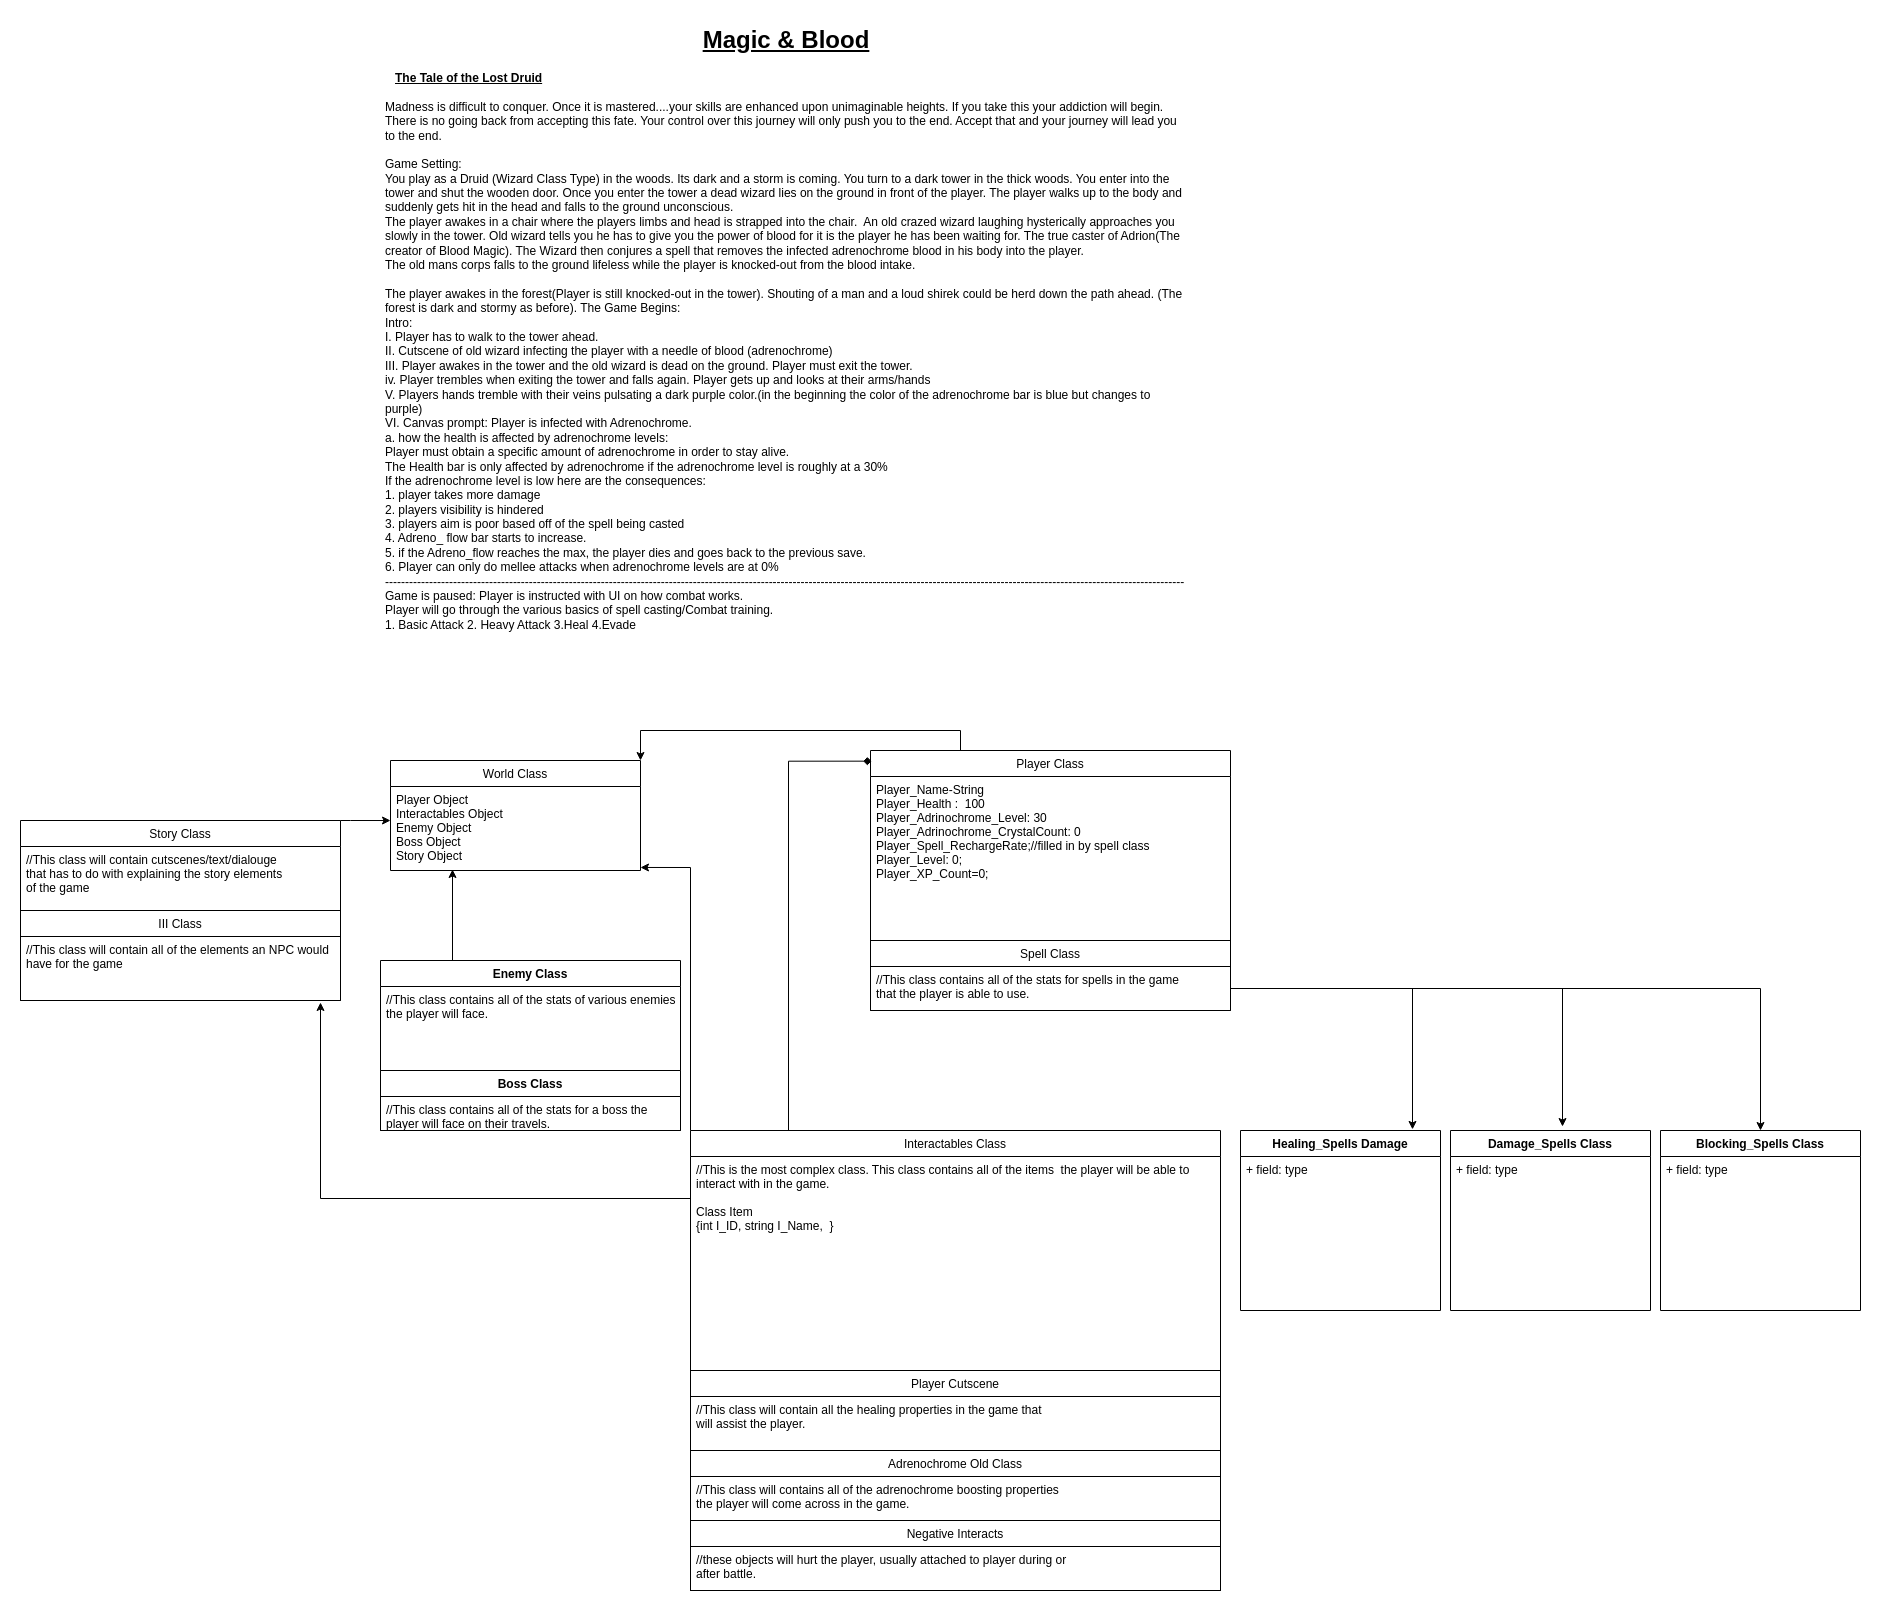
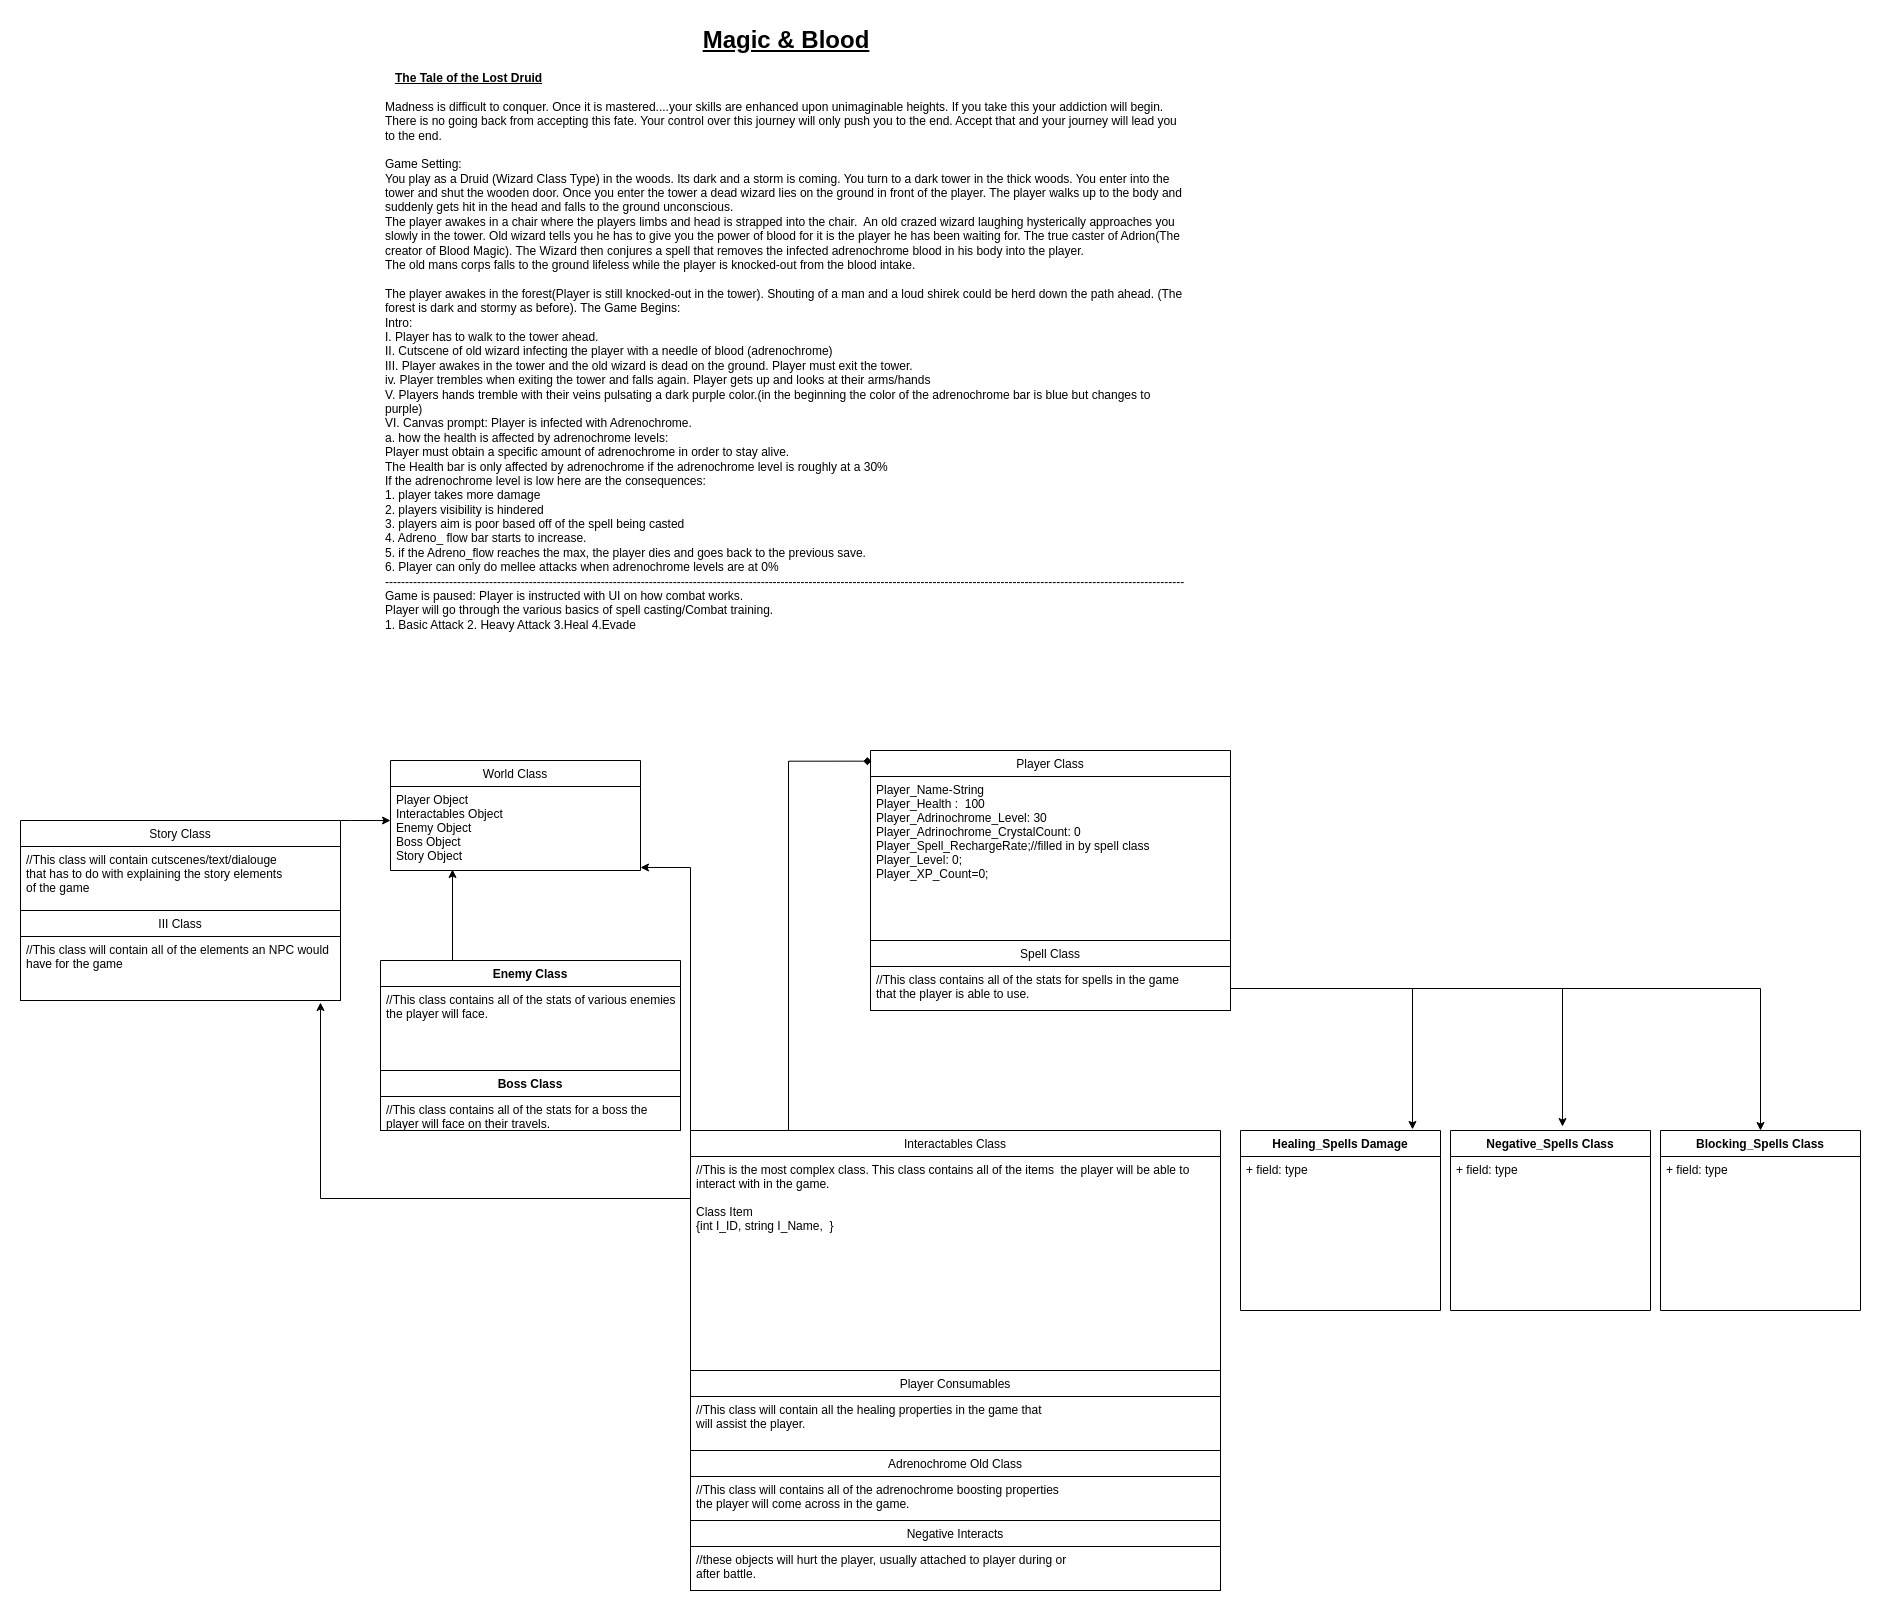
- <mxCell id="3" style="edgeStyle=orthogonalEdgeStyle;rounded=0;orthogonalLoop=1;jettySize=auto;html=1;exitX=0.25;exitY=0;exitDx=0;exitDy=0;entryX=1;entryY=0;entryDx=0;entryDy=0;" parent="1" source="4" target="8" edge="1"><mxGeometry relative="1" as="geometry" /></mxCell>
- <mxCell id="30" value="Damage_Spells Class" style="swimlane;fontStyle=1;align=center;verticalAlign=top;childLayout=stackLayout;horizontal=1;startSize=26;horizontalStack=0;resizeParent=1;resizeParentMax=0;resizeLast=0;collapsible=1;marginBottom=0;" parent="1" vertex="1"><mxGeometry x="1450" y="1130" width="200" height="180" as="geometry" /></mxCell>
+ <mxCell id="30" value="Negative_Spells Class" style="swimlane;fontStyle=1;align=center;verticalAlign=top;childLayout=stackLayout;horizontal=1;startSize=26;horizontalStack=0;resizeParent=1;resizeParentMax=0;resizeLast=0;collapsible=1;marginBottom=0;" parent="1" vertex="1"><mxGeometry x="1450" y="1130" width="200" height="180" as="geometry" /></mxCell>
- <mxCell id="19" value="Player Cutscene" style="swimlane;fontStyle=0;childLayout=stackLayout;horizontal=1;startSize=26;fillColor=none;horizontalStack=0;resizeParent=1;resizeParentMax=0;resizeLast=0;collapsible=1;marginBottom=0;" parent="17" vertex="1"><mxGeometry y="240" width="530" height="80" as="geometry" /></mxCell>
+ <mxCell id="19" value="Player Consumables" style="swimlane;fontStyle=0;childLayout=stackLayout;horizontal=1;startSize=26;fillColor=none;horizontalStack=0;resizeParent=1;resizeParentMax=0;resizeLast=0;collapsible=1;marginBottom=0;" parent="17" vertex="1"><mxGeometry y="240" width="530" height="80" as="geometry" /></mxCell>
